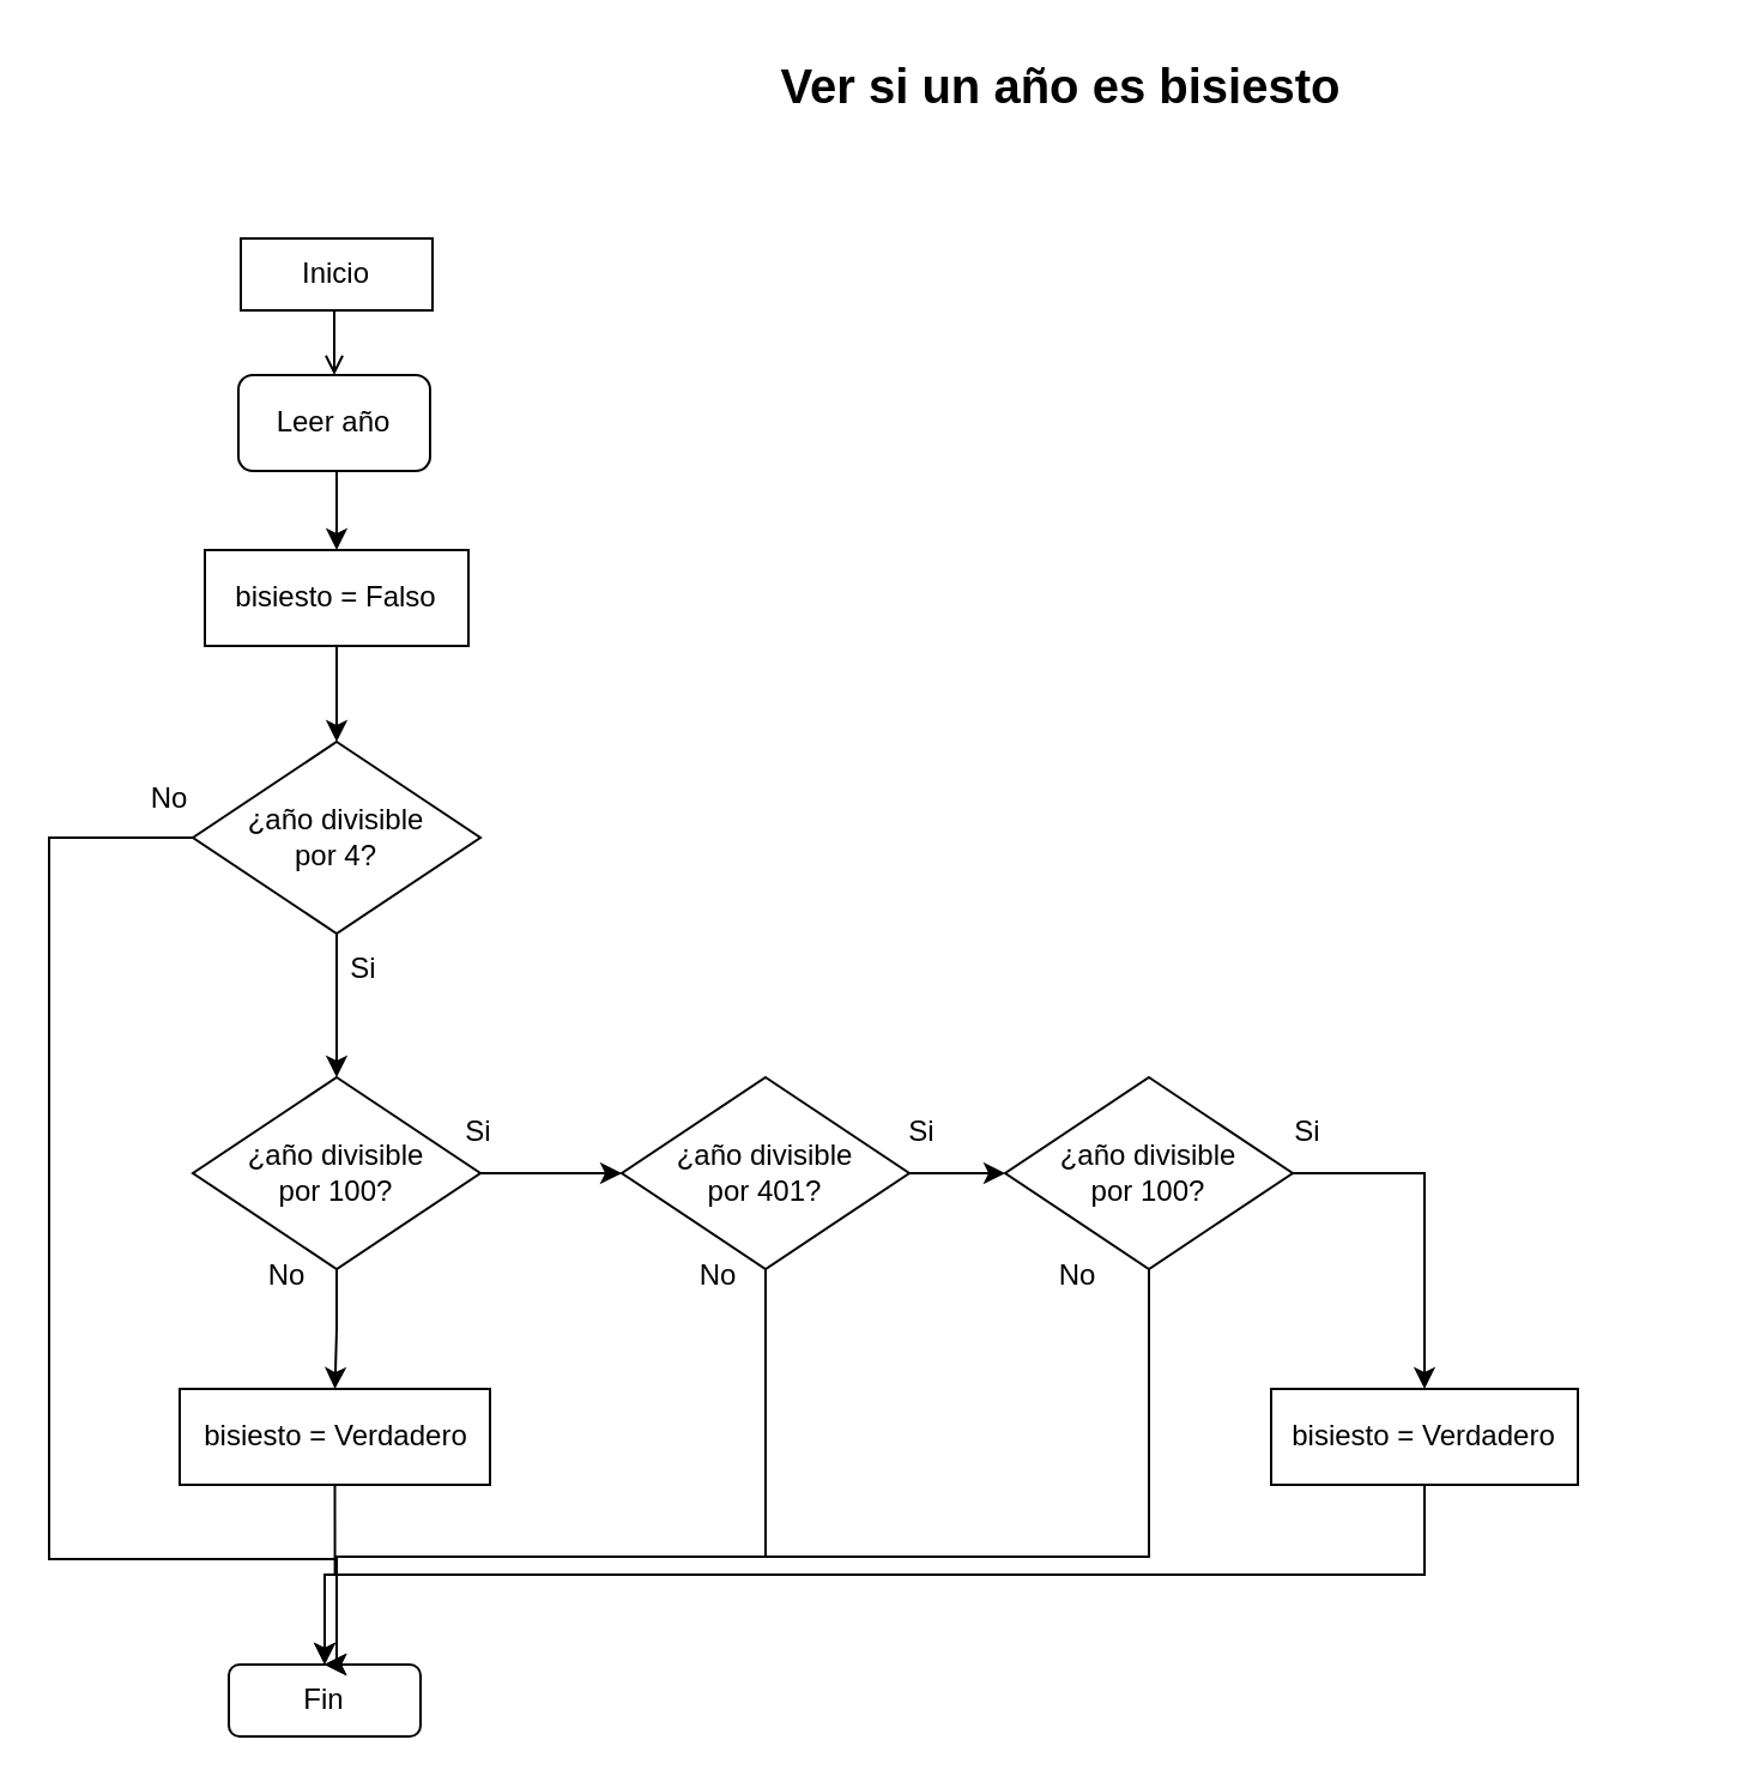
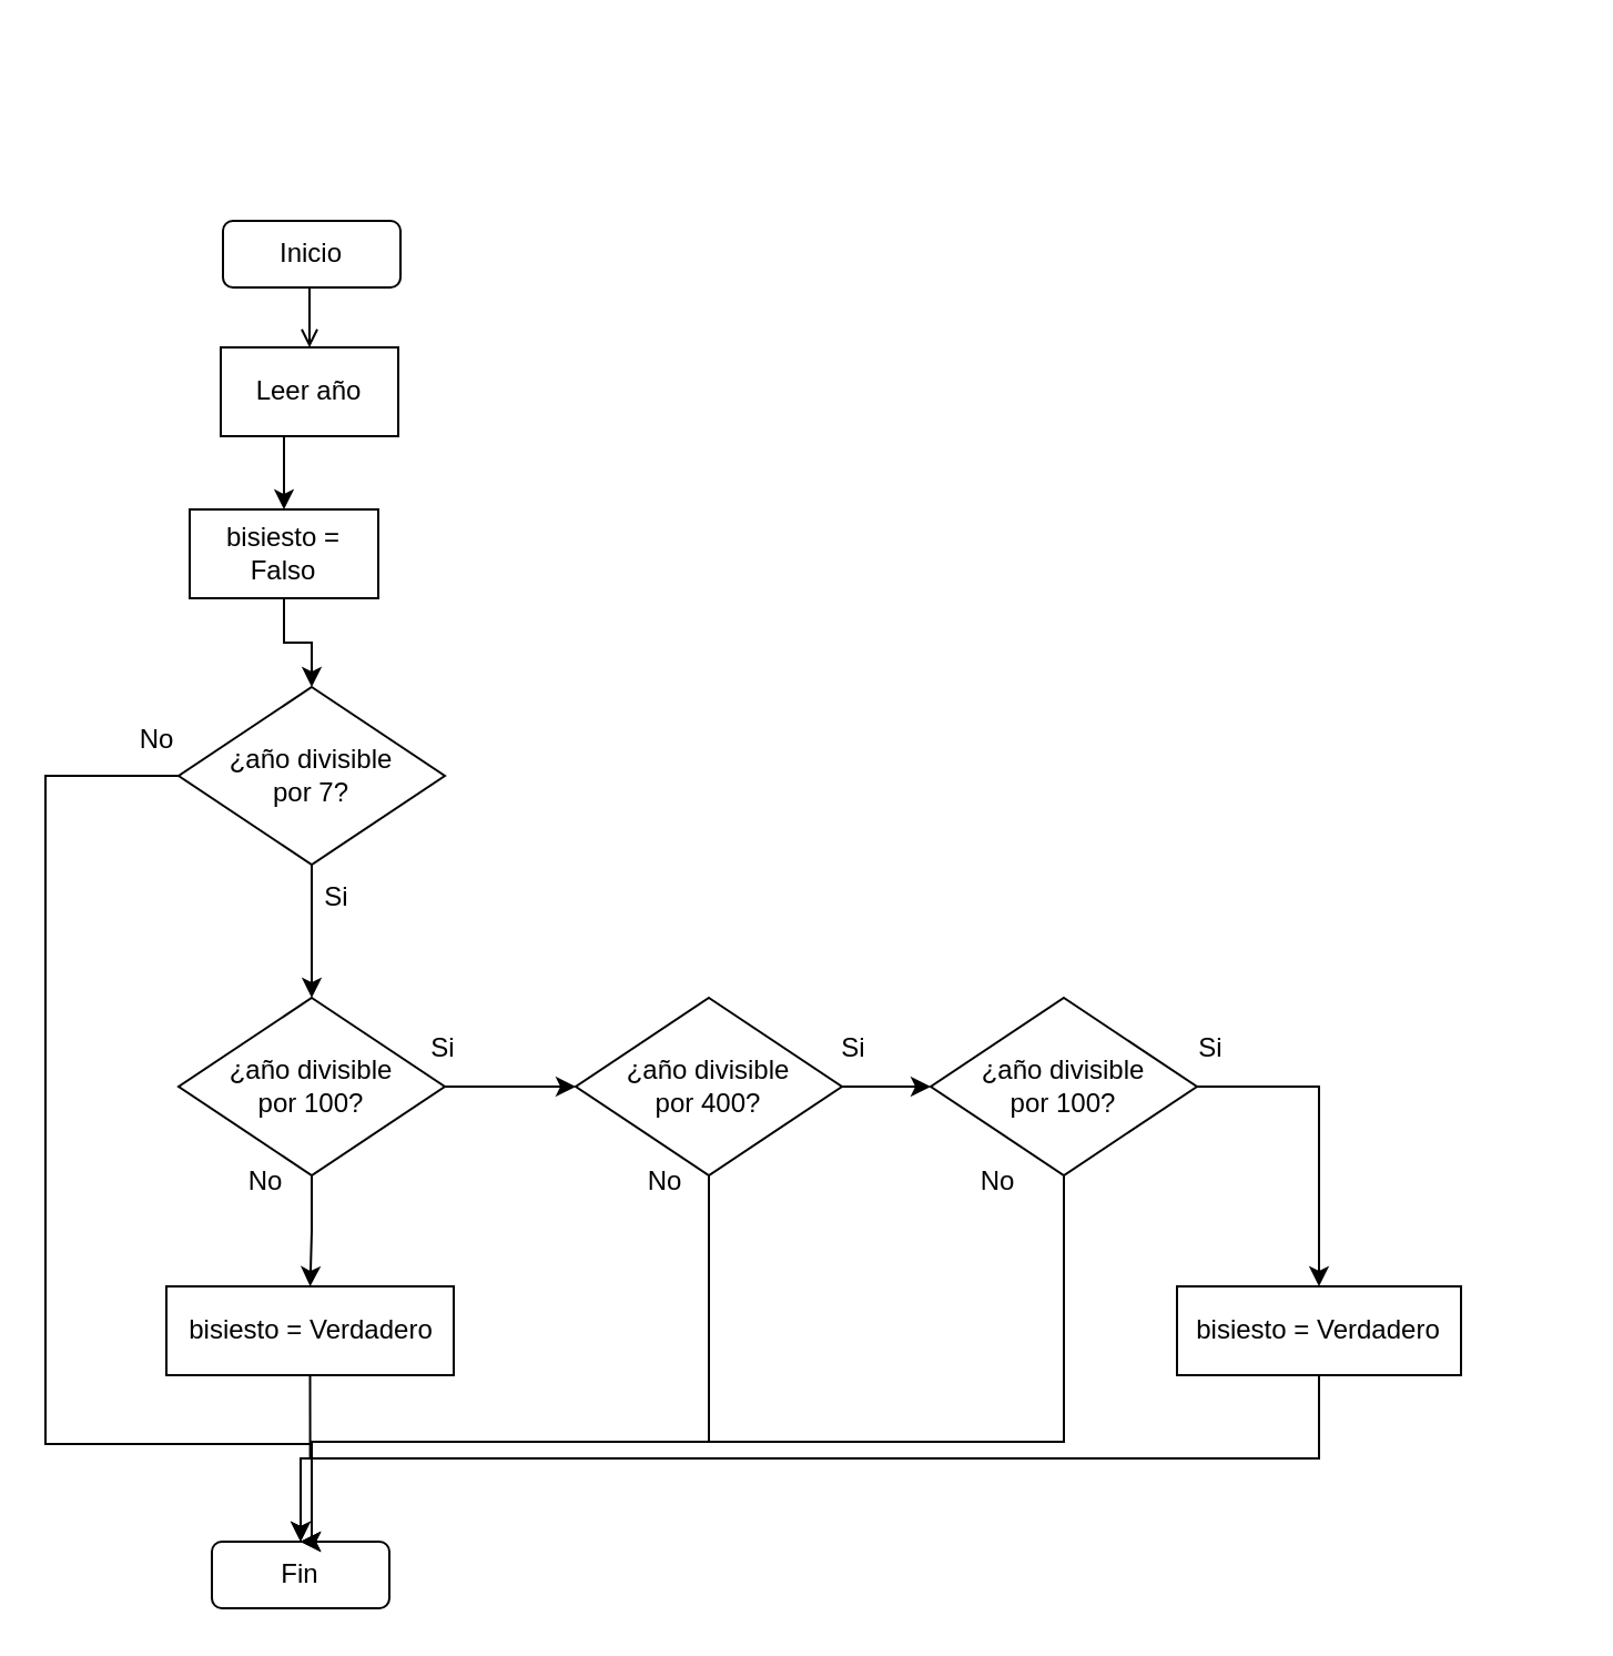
- <mxCell id="4" value="&lt;font style=&quot;font-size: 20px;&quot;&gt;&lt;b&gt;Ver si un año es bisiesto&lt;/b&gt;&lt;/font&gt;" style="text;html=1;align=center;verticalAlign=middle;whiteSpace=wrap;rounded=0;" vertex="1" parent="1"><mxGeometry x="180" y="20" width="525" height="30" as="geometry" /></mxCell>
- <mxCell id="3" value="Inicio" style="whiteSpace=wrap;html=1;rounded=0;" vertex="1" parent="1"><mxGeometry x="100" y="99" width="80" height="30" as="geometry" /></mxCell>
+ <mxCell id="3" value="Inicio" style="rounded=1;whiteSpace=wrap;html=1;" vertex="1" parent="1"><mxGeometry x="100" y="99" width="80" height="30" as="geometry" /></mxCell>
- <mxCell id="6" value="Leer año" style="whiteSpace=wrap;html=1;rounded=1;" vertex="1" parent="1"><mxGeometry x="99" y="156" width="80" height="40" as="geometry" /></mxCell>
+ <mxCell id="6" value="Leer año" style="rounded=0;whiteSpace=wrap;html=1;" vertex="1" parent="1"><mxGeometry x="99" y="156" width="80" height="40" as="geometry" /></mxCell>
- <mxCell id="16" value="bisiesto = Falso" style="rounded=0;whiteSpace=wrap;html=1;" vertex="1" parent="1"><mxGeometry x="85" y="229" width="110" height="40" as="geometry" /></mxCell>
+ <mxCell id="16" value="bisiesto = Falso" style="rounded=0;whiteSpace=wrap;html=1;" vertex="1" parent="1"><mxGeometry x="85" y="229" width="85" height="40" as="geometry" /></mxCell>
- <mxCell id="10" value="¿año divisible&lt;div&gt;&amp;nbsp;por 4?&amp;nbsp;&lt;/div&gt;" style="rhombus;whiteSpace=wrap;html=1;" vertex="1" parent="1"><mxGeometry x="80" y="309" width="120" height="80" as="geometry" /></mxCell>
+ <mxCell id="10" value="¿año divisible&lt;div&gt;&amp;nbsp;por 7?&amp;nbsp;&lt;/div&gt;" style="rhombus;whiteSpace=wrap;html=1;" vertex="1" parent="1"><mxGeometry x="80" y="309" width="120" height="80" as="geometry" /></mxCell>
- <mxCell id="21" value="¿año divisible&lt;div&gt;&amp;nbsp;por 401?&amp;nbsp;&lt;/div&gt;" style="rhombus;whiteSpace=wrap;html=1;" vertex="1" parent="1"><mxGeometry x="259" y="449" width="120" height="80" as="geometry" /></mxCell>
+ <mxCell id="21" value="¿año divisible&lt;div&gt;&amp;nbsp;por 400?&amp;nbsp;&lt;/div&gt;" style="rhombus;whiteSpace=wrap;html=1;" vertex="1" parent="1"><mxGeometry x="259" y="449" width="120" height="80" as="geometry" /></mxCell>
